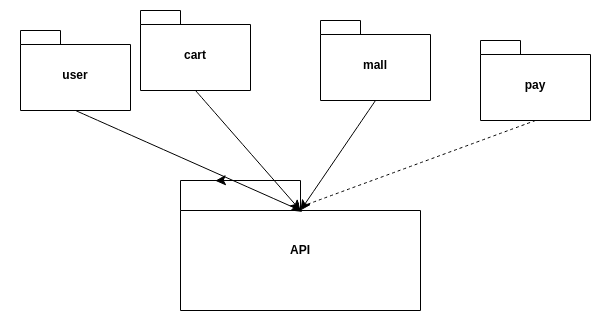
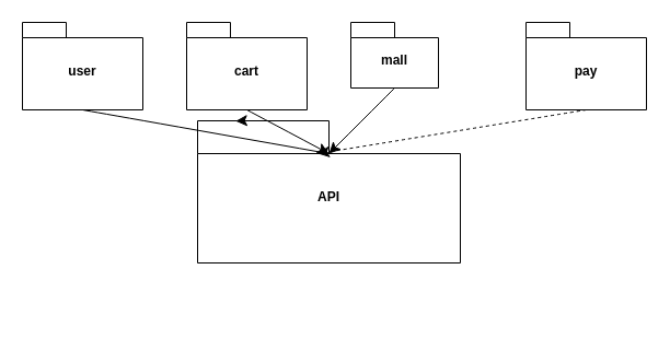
- <mxCell id="4" value="cart" style="shape=folder;fontStyle=1;spacingTop=10;tabWidth=40;tabHeight=14;tabPosition=left;html=1;whiteSpace=wrap;" parent="1" vertex="1"><mxGeometry x="140" y="10" width="110" height="80" as="geometry" /></mxCell>
+ <mxCell id="4" value="cart" style="shape=folder;fontStyle=1;spacingTop=10;tabWidth=40;tabHeight=14;tabPosition=left;html=1;whiteSpace=wrap;" parent="1" vertex="1"><mxGeometry x="170" y="20" width="110" height="80" as="geometry" /></mxCell>
- <mxCell id="5" value="mall" style="shape=folder;fontStyle=1;spacingTop=10;tabWidth=40;tabHeight=14;tabPosition=left;html=1;whiteSpace=wrap;" parent="1" vertex="1"><mxGeometry x="320" y="20" width="110" height="80" as="geometry" /></mxCell>
+ <mxCell id="5" value="mall" style="shape=folder;fontStyle=1;spacingTop=10;tabWidth=40;tabHeight=14;tabPosition=left;html=1;whiteSpace=wrap;" parent="1" vertex="1"><mxGeometry x="320" y="20" width="80" height="60" as="geometry" /></mxCell>
- <mxCell id="2" value="user" style="shape=folder;fontStyle=1;spacingTop=10;tabWidth=40;tabHeight=14;tabPosition=left;html=1;whiteSpace=wrap;" parent="1" vertex="1"><mxGeometry x="20" y="30" width="110" height="80" as="geometry" /></mxCell>
+ <mxCell id="2" value="user" style="shape=folder;fontStyle=1;spacingTop=10;tabWidth=40;tabHeight=14;tabPosition=left;html=1;whiteSpace=wrap;" parent="1" vertex="1"><mxGeometry x="20" y="20" width="110" height="80" as="geometry" /></mxCell>
- <mxCell id="3" value="pay" style="shape=folder;fontStyle=1;spacingTop=10;tabWidth=40;tabHeight=14;tabPosition=left;html=1;whiteSpace=wrap;" parent="1" vertex="1"><mxGeometry x="480" y="40" width="110" height="80" as="geometry" /></mxCell>
+ <mxCell id="3" value="pay" style="shape=folder;fontStyle=1;spacingTop=10;tabWidth=40;tabHeight=14;tabPosition=left;html=1;whiteSpace=wrap;" parent="1" vertex="1"><mxGeometry x="480" y="20" width="110" height="80" as="geometry" /></mxCell>
- <mxCell id="6" value="API" style="shape=folder;fontStyle=1;spacingTop=10;tabWidth=120;tabHeight=30;tabPosition=left;html=1;whiteSpace=wrap;" parent="1" vertex="1"><mxGeometry x="180" y="180" width="240" height="130" as="geometry" /></mxCell>
+ <mxCell id="6" value="API" style="shape=folder;fontStyle=1;spacingTop=10;tabWidth=120;tabHeight=30;tabPosition=left;html=1;whiteSpace=wrap;" parent="1" vertex="1"><mxGeometry x="180" y="110" width="240" height="130" as="geometry" /></mxCell>
